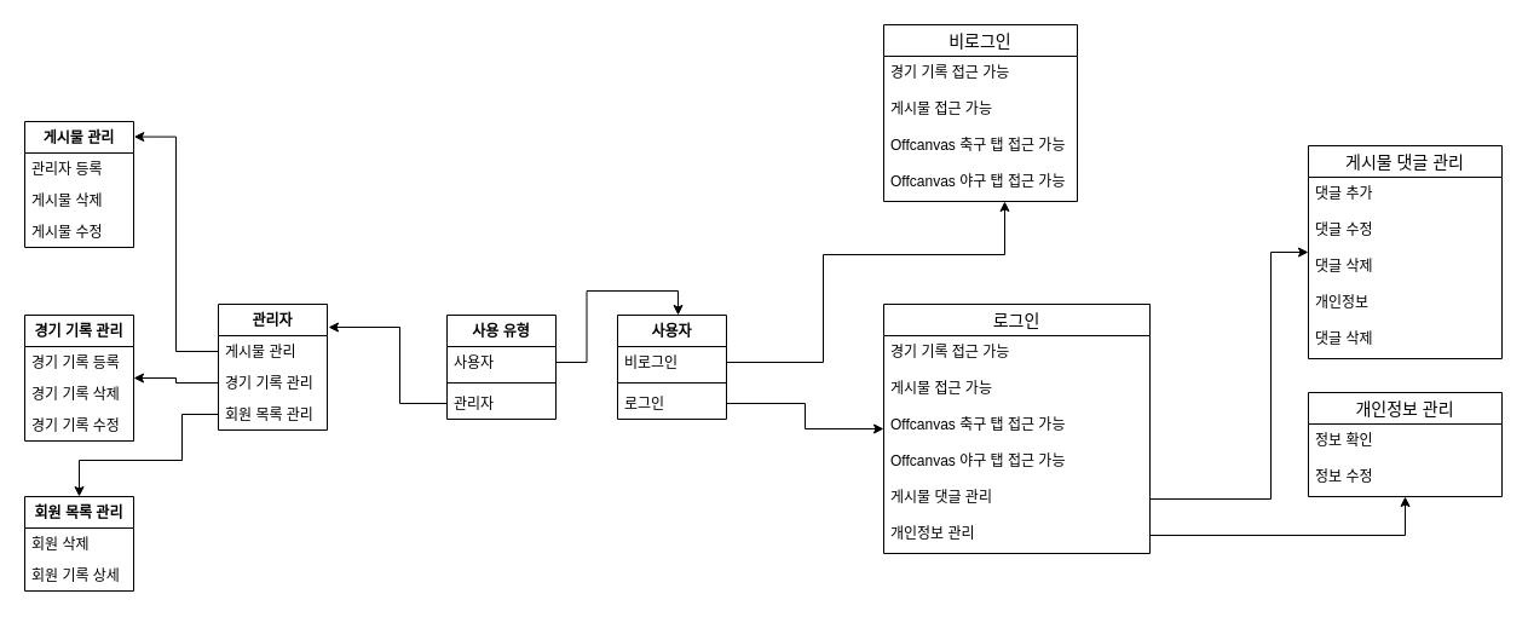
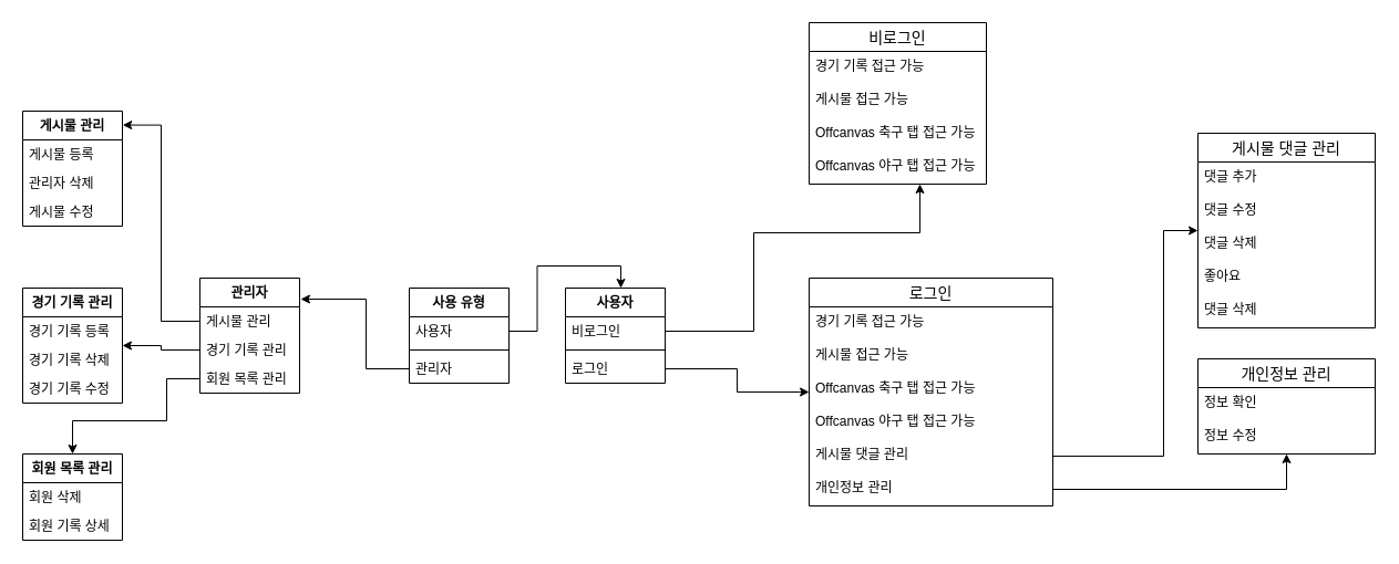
- <mxCell id="38" value="관리자 등록" style="text;strokeColor=none;fillColor=none;align=left;verticalAlign=top;spacingLeft=4;spacingRight=4;overflow=hidden;rotatable=0;points=[[0,0.5],[1,0.5]];portConstraint=eastwest;" vertex="1" parent="37"><mxGeometry y="26" width="90" height="26" as="geometry" /></mxCell>
+ <mxCell id="38" value="게시물 등록" style="text;strokeColor=none;fillColor=none;align=left;verticalAlign=top;spacingLeft=4;spacingRight=4;overflow=hidden;rotatable=0;points=[[0,0.5],[1,0.5]];portConstraint=eastwest;" vertex="1" parent="37"><mxGeometry y="26" width="90" height="26" as="geometry" /></mxCell>
- <mxCell id="39" value="게시물 삭제" style="text;strokeColor=none;fillColor=none;align=left;verticalAlign=top;spacingLeft=4;spacingRight=4;overflow=hidden;rotatable=0;points=[[0,0.5],[1,0.5]];portConstraint=eastwest;" vertex="1" parent="37"><mxGeometry y="52" width="90" height="26" as="geometry" /></mxCell>
+ <mxCell id="39" value="관리자 삭제" style="text;strokeColor=none;fillColor=none;align=left;verticalAlign=top;spacingLeft=4;spacingRight=4;overflow=hidden;rotatable=0;points=[[0,0.5],[1,0.5]];portConstraint=eastwest;" vertex="1" parent="37"><mxGeometry y="52" width="90" height="26" as="geometry" /></mxCell>
- <mxCell id="32" value="개인정보" style="text;strokeColor=none;fillColor=none;spacingLeft=4;spacingRight=4;overflow=hidden;rotatable=0;points=[[0,0.5],[1,0.5]];portConstraint=eastwest;fontSize=12;" vertex="1" parent="28"><mxGeometry y="116" width="160" height="30" as="geometry" /></mxCell>
+ <mxCell id="32" value="좋아요" style="text;strokeColor=none;fillColor=none;spacingLeft=4;spacingRight=4;overflow=hidden;rotatable=0;points=[[0,0.5],[1,0.5]];portConstraint=eastwest;fontSize=12;" vertex="1" parent="28"><mxGeometry y="116" width="160" height="30" as="geometry" /></mxCell>
